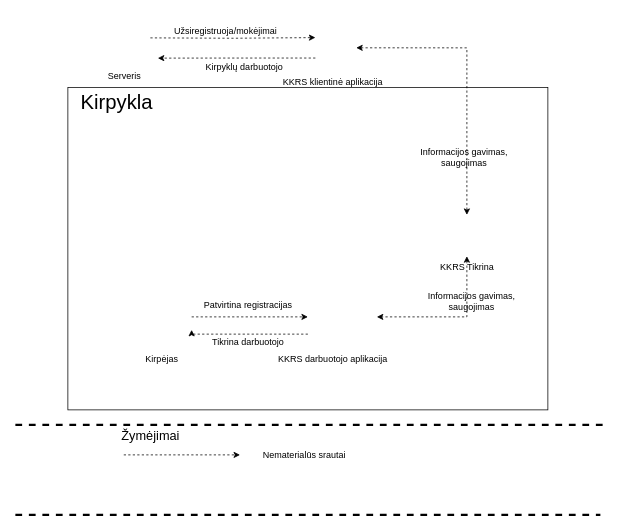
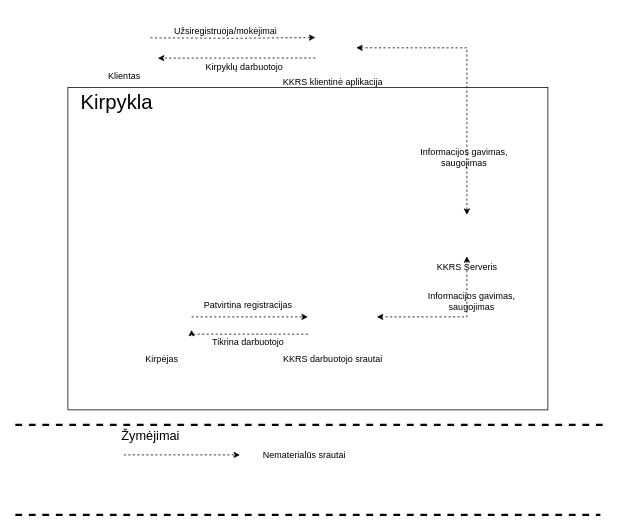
- <mxCell id="5" value="Serveris" style="text;html=1;align=center;verticalAlign=middle;resizable=0;points=[];autosize=1;strokeColor=none;fillColor=none;" parent="1" vertex="1"><mxGeometry x="130" y="90.5" width="70" height="20" as="geometry" /></mxCell>
+ <mxCell id="5" value="Klientas" style="text;html=1;align=center;verticalAlign=middle;resizable=0;points=[];autosize=1;strokeColor=none;fillColor=none;" parent="1" vertex="1"><mxGeometry x="130" y="90.5" width="70" height="20" as="geometry" /></mxCell>
- <mxCell id="15" value="KKRS Tikrina" style="text;html=1;align=center;verticalAlign=middle;resizable=0;points=[];autosize=1;strokeColor=none;fillColor=none;" parent="1" vertex="1"><mxGeometry x="567" y="346" width="110" height="20" as="geometry" /></mxCell>
+ <mxCell id="15" value="KKRS Serveris" style="text;html=1;align=center;verticalAlign=middle;resizable=0;points=[];autosize=1;strokeColor=none;fillColor=none;" parent="1" vertex="1"><mxGeometry x="567" y="346" width="110" height="20" as="geometry" /></mxCell>
- <mxCell id="12" value="KKRS darbuotojo aplikacija" style="text;html=1;align=center;verticalAlign=middle;resizable=0;points=[];autosize=1;strokeColor=none;fillColor=none;" parent="1" vertex="1"><mxGeometry x="353" y="468" width="180" height="20" as="geometry" /></mxCell>
+ <mxCell id="12" value="KKRS darbuotojo srautai" style="text;html=1;align=center;verticalAlign=middle;resizable=0;points=[];autosize=1;strokeColor=none;fillColor=none;" parent="1" vertex="1"><mxGeometry x="353" y="468" width="180" height="20" as="geometry" /></mxCell>
